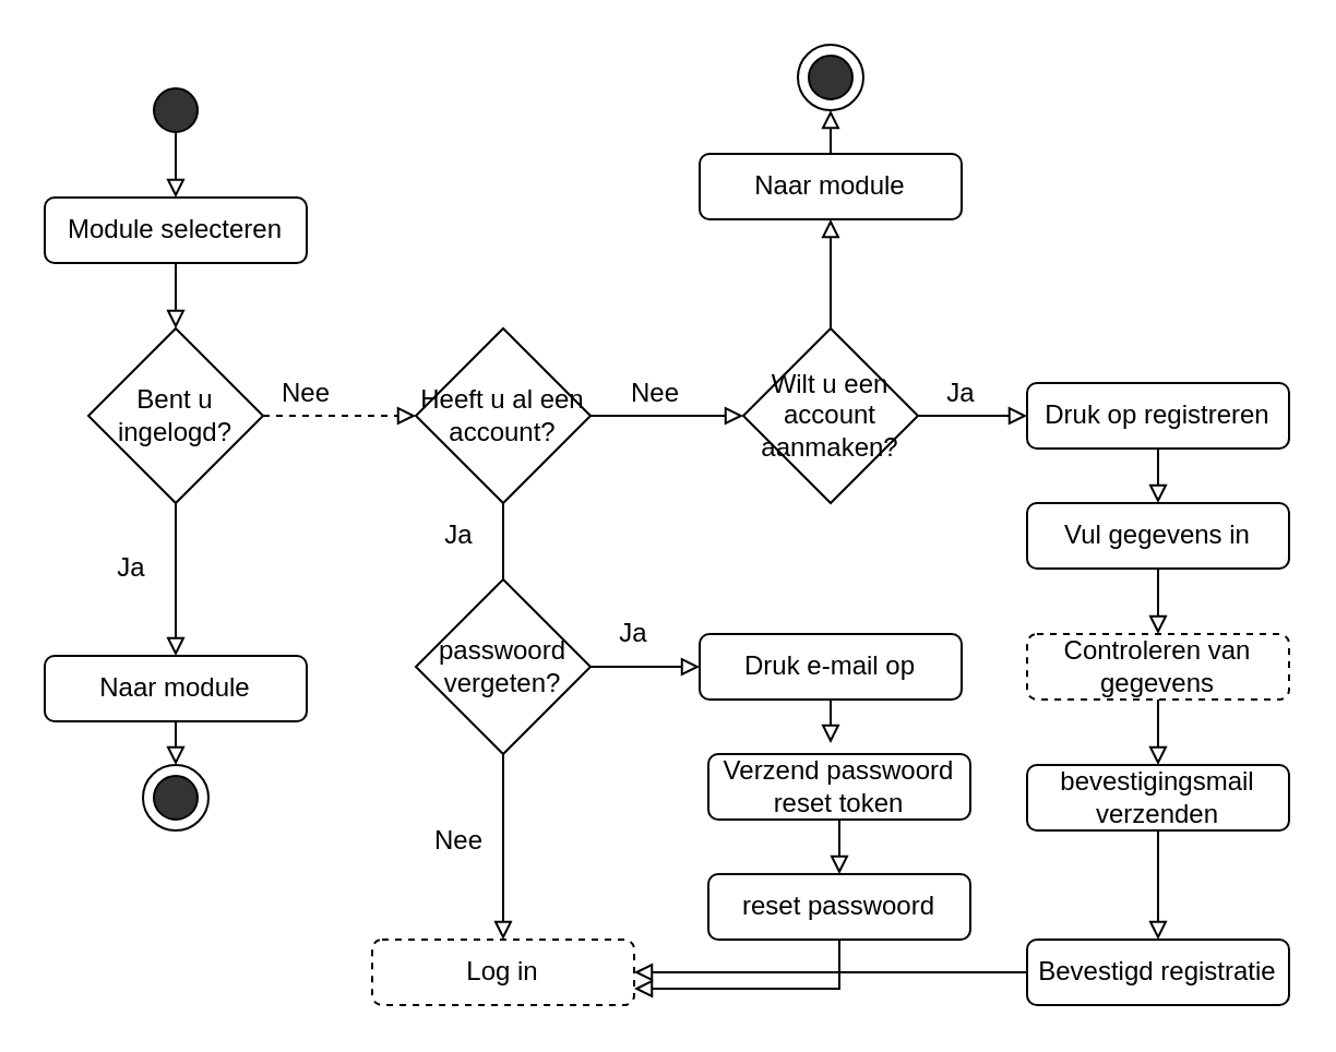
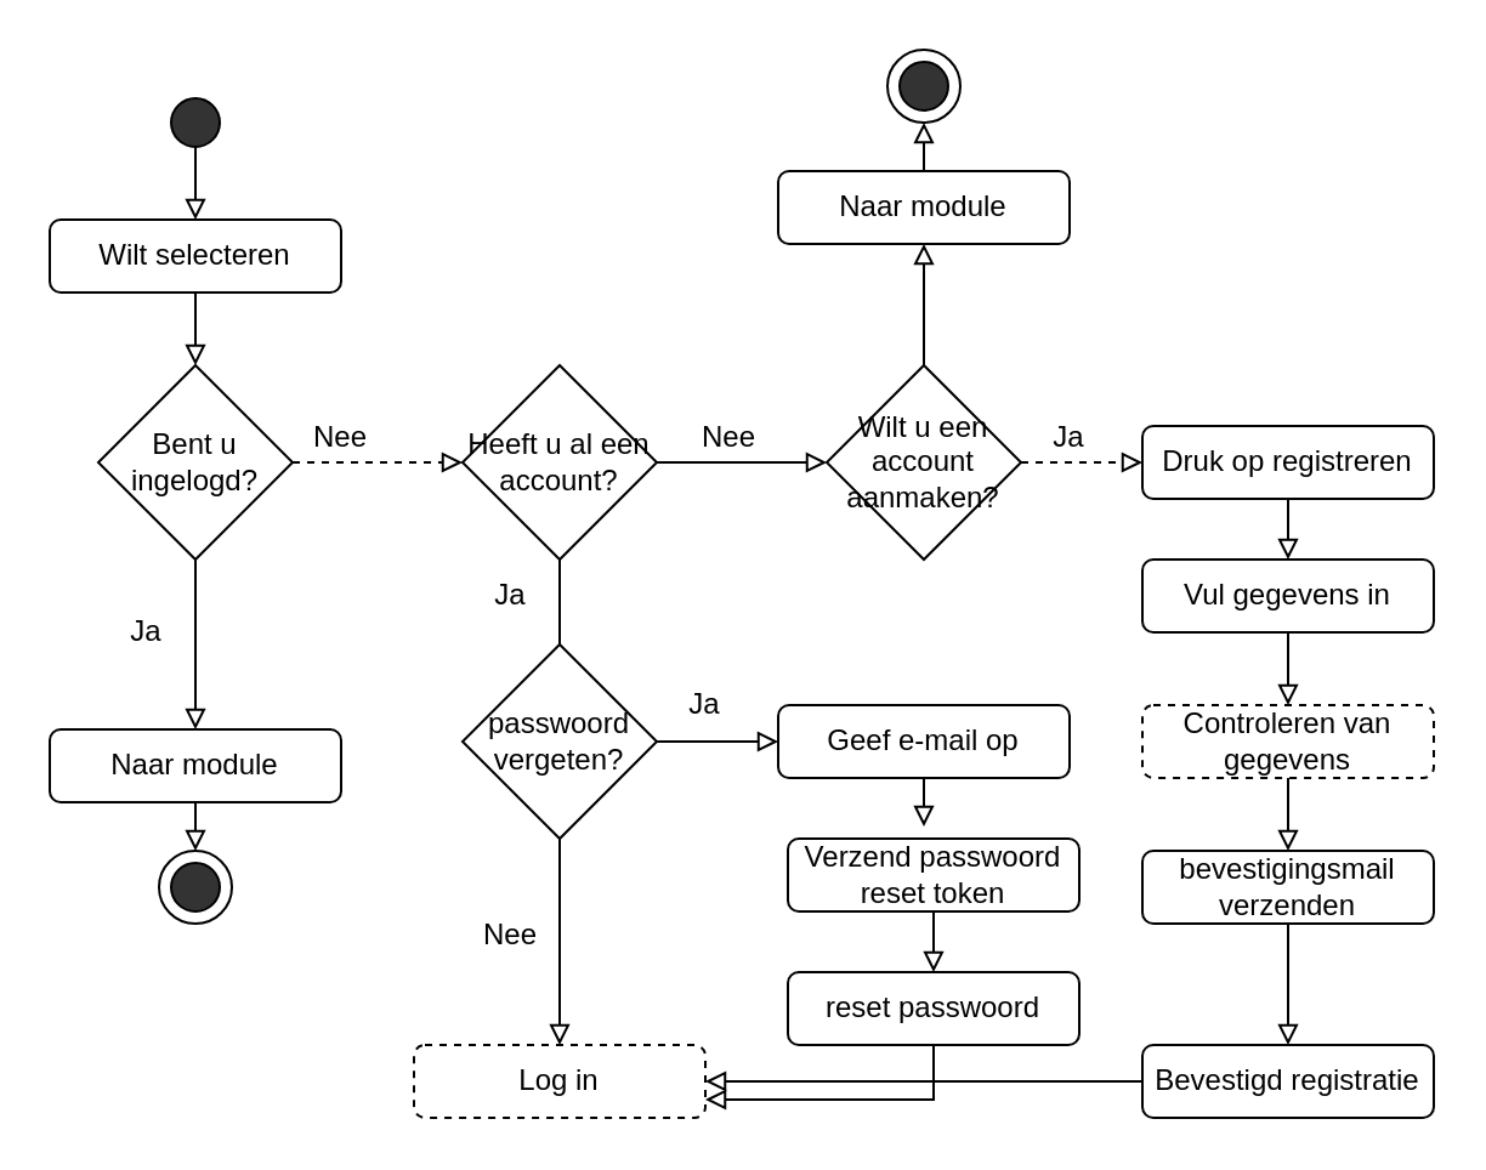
- <mxCell id="7" value="Module selecteren" style="rounded=1;whiteSpace=wrap;html=1;fillColor=#FFFFFF;" vertex="1" parent="1"><mxGeometry x="20" y="90" width="120" height="30" as="geometry" /></mxCell>
+ <mxCell id="7" value="Wilt selecteren" style="rounded=1;whiteSpace=wrap;html=1;fillColor=#FFFFFF;" vertex="1" parent="1"><mxGeometry x="20" y="90" width="120" height="30" as="geometry" /></mxCell>
- <mxCell id="9" style="edgeStyle=none;rounded=0;orthogonalLoop=1;jettySize=auto;html=1;exitX=1;exitY=0.5;exitDx=0;exitDy=0;entryX=0;entryY=0.5;entryDx=0;entryDy=0;endArrow=block;endFill=0;" edge="1" parent="1" source="10" target="13"><mxGeometry relative="1" as="geometry" /></mxCell>
+ <mxCell id="9" style="edgeStyle=none;rounded=0;orthogonalLoop=1;jettySize=auto;html=1;exitX=1;exitY=0.5;exitDx=0;exitDy=0;entryX=0;entryY=0.5;entryDx=0;entryDy=0;endArrow=block;endFill=0;dashed=1;" edge="1" parent="1" source="10" target="13"><mxGeometry relative="1" as="geometry" /></mxCell>
- <mxCell id="37" value="Druk e-mail op" style="rounded=1;whiteSpace=wrap;html=1;fillColor=#FFFFFF;" vertex="1" parent="1"><mxGeometry x="320" y="290" width="120" height="30" as="geometry" /></mxCell>
+ <mxCell id="37" value="Geef e-mail op" style="rounded=1;whiteSpace=wrap;html=1;fillColor=#FFFFFF;" vertex="1" parent="1"><mxGeometry x="320" y="290" width="120" height="30" as="geometry" /></mxCell>
